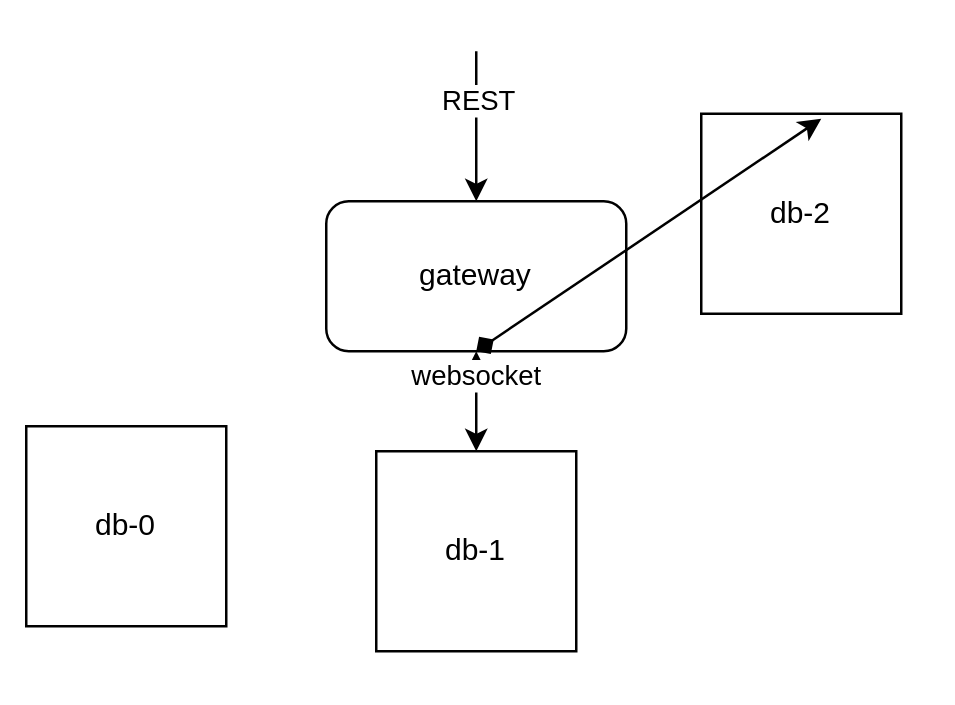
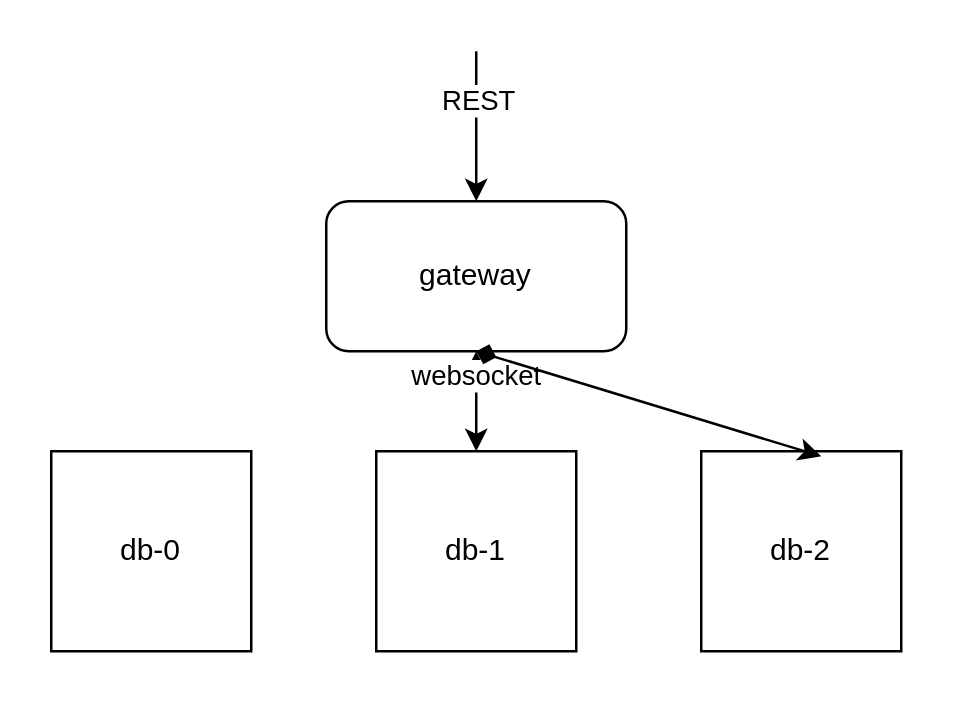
- <mxCell id="5" value="db-2" style="whiteSpace=wrap;html=1;aspect=fixed;" vertex="1" parent="1"><mxGeometry x="280" y="45" width="80" height="80" as="geometry" /></mxCell>
+ <mxCell id="5" value="db-2" style="whiteSpace=wrap;html=1;aspect=fixed;" vertex="1" parent="1"><mxGeometry x="280" y="180" width="80" height="80" as="geometry" /></mxCell>
- <mxCell id="3" value="db-0" style="whiteSpace=wrap;html=1;aspect=fixed;" vertex="1" parent="1"><mxGeometry x="10" y="170" width="80" height="80" as="geometry" /></mxCell>
+ <mxCell id="3" value="db-0" style="whiteSpace=wrap;html=1;aspect=fixed;" vertex="1" parent="1"><mxGeometry x="20" y="180" width="80" height="80" as="geometry" /></mxCell>
